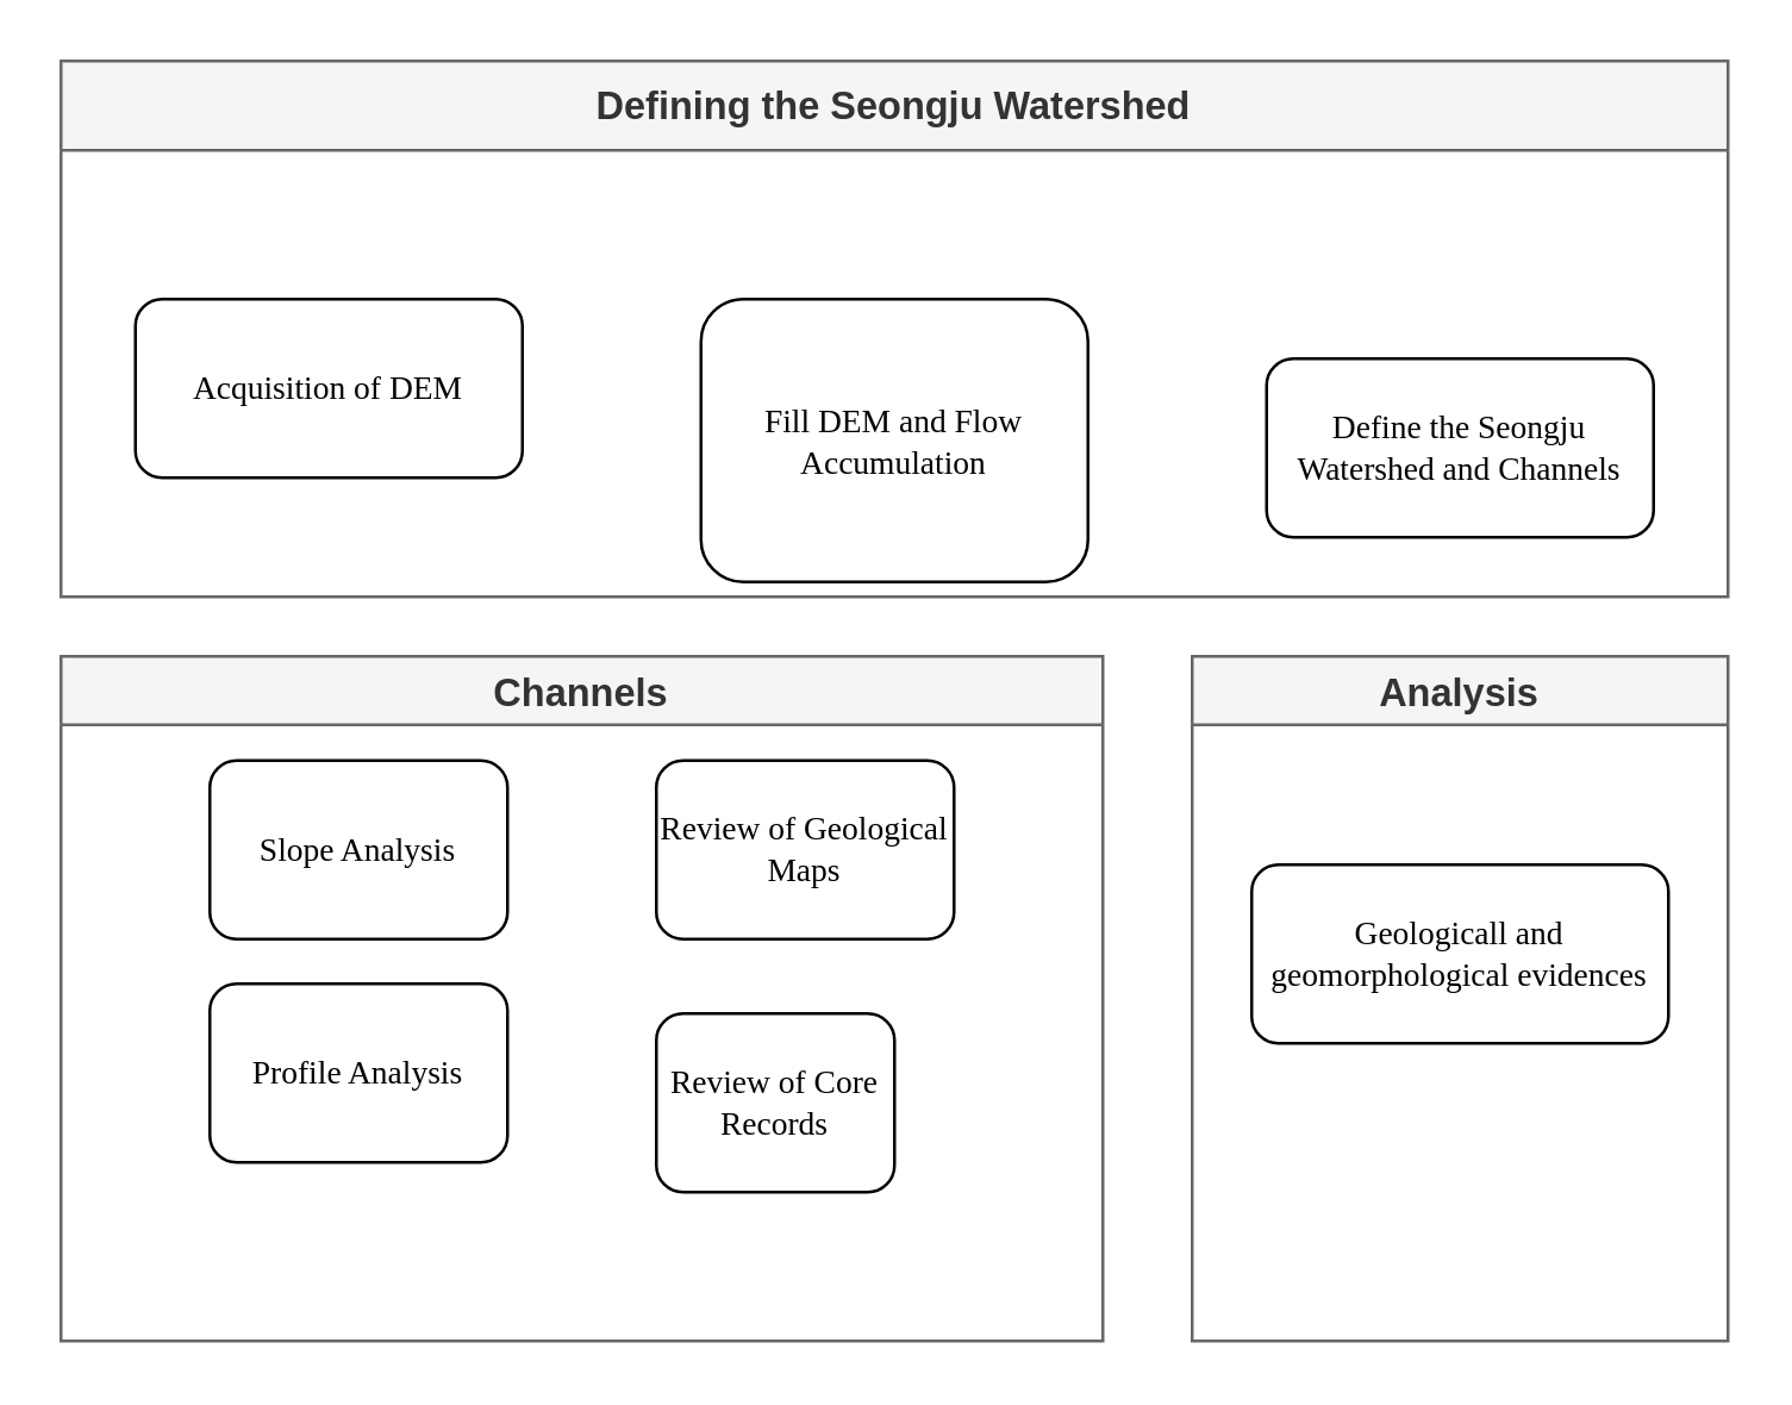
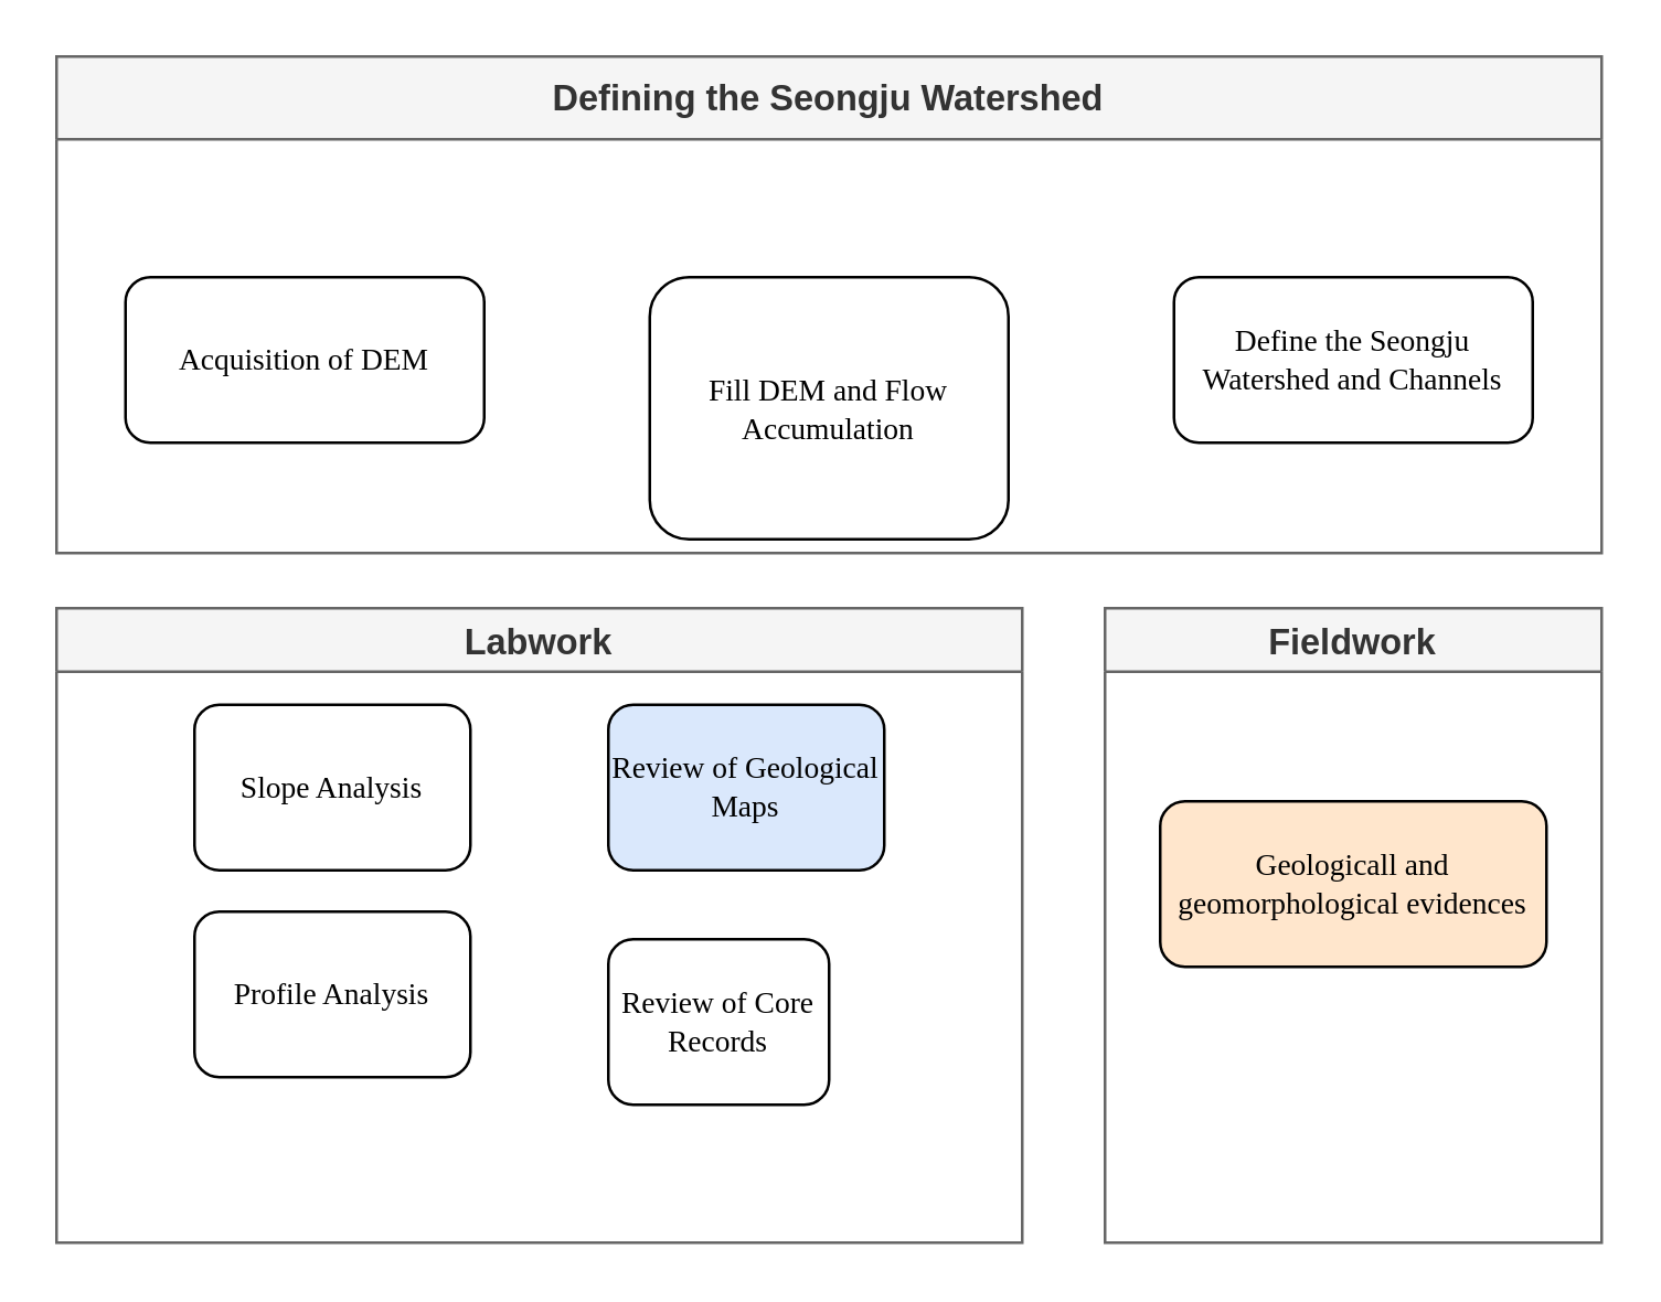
- <mxCell id="3" value="&lt;font style=&quot;font-size: 11px;&quot;&gt;Define the Seongju Watershed and Channels&lt;/font&gt;" style="rounded=1;whiteSpace=wrap;html=1;shadow=0;labelBackgroundColor=none;strokeWidth=1;fontFamily=Verdana;fontSize=8;align=center;" vertex="1" parent="2"><mxGeometry x="405" y="100" width="130" height="60" as="geometry" /></mxCell>
+ <mxCell id="3" value="&lt;font style=&quot;font-size: 11px;&quot;&gt;Define the Seongju Watershed and Channels&lt;/font&gt;" style="rounded=1;whiteSpace=wrap;html=1;shadow=0;labelBackgroundColor=none;strokeWidth=1;fontFamily=Verdana;fontSize=8;align=center;" vertex="1" parent="2"><mxGeometry x="405" y="80" width="130" height="60" as="geometry" /></mxCell>
- <mxCell id="6" value="&lt;font style=&quot;font-size: 13px;&quot;&gt;Channels&lt;/font&gt;" style="swimlane;whiteSpace=wrap;html=1;fillColor=#f5f5f5;fontColor=#333333;strokeColor=#666666;" vertex="1" parent="1"><mxGeometry x="20" y="220" width="350" height="230" as="geometry" /></mxCell>
+ <mxCell id="6" value="&lt;font style=&quot;font-size: 13px;&quot;&gt;Labwork&lt;/font&gt;" style="swimlane;whiteSpace=wrap;html=1;fillColor=#f5f5f5;fontColor=#333333;strokeColor=#666666;" vertex="1" parent="1"><mxGeometry x="20" y="220" width="350" height="230" as="geometry" /></mxCell>
- <mxCell id="11" value="&lt;font style=&quot;font-size: 13px;&quot;&gt;Analysis&lt;/font&gt;" style="swimlane;whiteSpace=wrap;html=1;fillColor=#f5f5f5;fontColor=#333333;strokeColor=#666666;" vertex="1" parent="1"><mxGeometry x="400" y="220" width="180" height="230" as="geometry" /></mxCell>
+ <mxCell id="11" value="&lt;font style=&quot;font-size: 13px;&quot;&gt;Fieldwork&lt;/font&gt;" style="swimlane;whiteSpace=wrap;html=1;fillColor=#f5f5f5;fontColor=#333333;strokeColor=#666666;" vertex="1" parent="1"><mxGeometry x="400" y="220" width="180" height="230" as="geometry" /></mxCell>
- <mxCell id="9" value="&lt;font style=&quot;font-size: 11px;&quot;&gt;Review of Geological Maps&lt;/font&gt;" style="rounded=1;whiteSpace=wrap;html=1;shadow=0;labelBackgroundColor=none;strokeWidth=1;fontFamily=Verdana;fontSize=8;align=center;" vertex="1" parent="6"><mxGeometry x="200" y="35" width="100" height="60" as="geometry" /></mxCell>
+ <mxCell id="9" value="&lt;font style=&quot;font-size: 11px;&quot;&gt;Review of Geological Maps&lt;/font&gt;" style="rounded=1;whiteSpace=wrap;html=1;shadow=0;labelBackgroundColor=none;strokeWidth=1;fontFamily=Verdana;fontSize=8;align=center;fillColor=#dae8fc;" vertex="1" parent="6"><mxGeometry x="200" y="35" width="100" height="60" as="geometry" /></mxCell>
- <mxCell id="12" value="&lt;font style=&quot;font-size: 11px;&quot;&gt;Geologicall and geomorphological evidences&lt;/font&gt;" style="rounded=1;whiteSpace=wrap;html=1;shadow=0;labelBackgroundColor=none;strokeWidth=1;fontFamily=Verdana;fontSize=8;align=center;" vertex="1" parent="11"><mxGeometry x="20" y="70" width="140" height="60" as="geometry" /></mxCell>
+ <mxCell id="12" value="&lt;font style=&quot;font-size: 11px;&quot;&gt;Geologicall and geomorphological evidences&lt;/font&gt;" style="rounded=1;whiteSpace=wrap;html=1;shadow=0;labelBackgroundColor=none;strokeWidth=1;fontFamily=Verdana;fontSize=8;align=center;fillColor=#ffe6cc;" vertex="1" parent="11"><mxGeometry x="20" y="70" width="140" height="60" as="geometry" /></mxCell>
